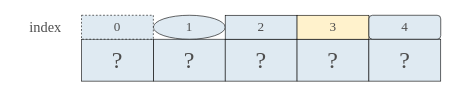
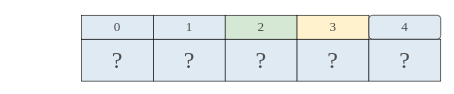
- <mxCell id="2" value="&lt;font style=&quot;font-size: 24px;&quot;&gt;index&lt;/font&gt;" style="text;html=1;align=center;verticalAlign=middle;whiteSpace=wrap;rounded=0;fontSize=16;fontFamily=Cascadia Code;fontColor=#4D4D4D;container=0;" vertex="1" parent="1"><mxGeometry x="20" y="20" width="110" height="50" as="geometry" /></mxCell>
- <mxCell id="12" value="&lt;font style=&quot;color: rgb(77, 77, 77);&quot; face=&quot;Cascadia Code&quot;&gt;0&lt;/font&gt;" style="rounded=0;whiteSpace=wrap;html=1;strokeWidth=1;fillColor=#DFEAF2;fontSize=22;dashed=1;" vertex="1" parent="1"><mxGeometry x="135" y="25" width="120" height="40" as="geometry" /></mxCell>
+ <mxCell id="12" value="&lt;font style=&quot;color: rgb(77, 77, 77);&quot; face=&quot;Cascadia Code&quot;&gt;0&lt;/font&gt;" style="rounded=0;whiteSpace=wrap;html=1;strokeWidth=1;fillColor=#DFEAF2;fontSize=22;" vertex="1" parent="1"><mxGeometry x="135" y="25" width="120" height="40" as="geometry" /></mxCell>
- <mxCell id="4" value="&lt;font face=&quot;Cascadia Code&quot; style=&quot;color: rgb(77, 77, 77);&quot;&gt;1&lt;/font&gt;" style="ellipse;whiteSpace=wrap;html=1;strokeWidth=1;fillColor=#DFEAF2;fontSize=22;" vertex="1" parent="1"><mxGeometry x="255" y="25" width="120" height="40" as="geometry" /></mxCell>
+ <mxCell id="4" value="&lt;font face=&quot;Cascadia Code&quot; style=&quot;color: rgb(77, 77, 77);&quot;&gt;1&lt;/font&gt;" style="rounded=0;whiteSpace=wrap;html=1;strokeWidth=1;fillColor=#DFEAF2;fontSize=22;" vertex="1" parent="1"><mxGeometry x="255" y="25" width="120" height="40" as="geometry" /></mxCell>
- <mxCell id="6" value="&lt;font face=&quot;Cascadia Code&quot; style=&quot;color: rgb(77, 77, 77);&quot;&gt;2&lt;/font&gt;" style="rounded=0;whiteSpace=wrap;html=1;strokeWidth=1;fillColor=#DFEAF2;fontSize=22;" vertex="1" parent="1"><mxGeometry x="375" y="25" width="120" height="40" as="geometry" /></mxCell>
+ <mxCell id="6" value="&lt;font face=&quot;Cascadia Code&quot; style=&quot;color: rgb(77, 77, 77);&quot;&gt;2&lt;/font&gt;" style="rounded=0;whiteSpace=wrap;html=1;strokeWidth=1;fillColor=#d5e8d4;fontSize=22;" vertex="1" parent="1"><mxGeometry x="375" y="25" width="120" height="40" as="geometry" /></mxCell>
